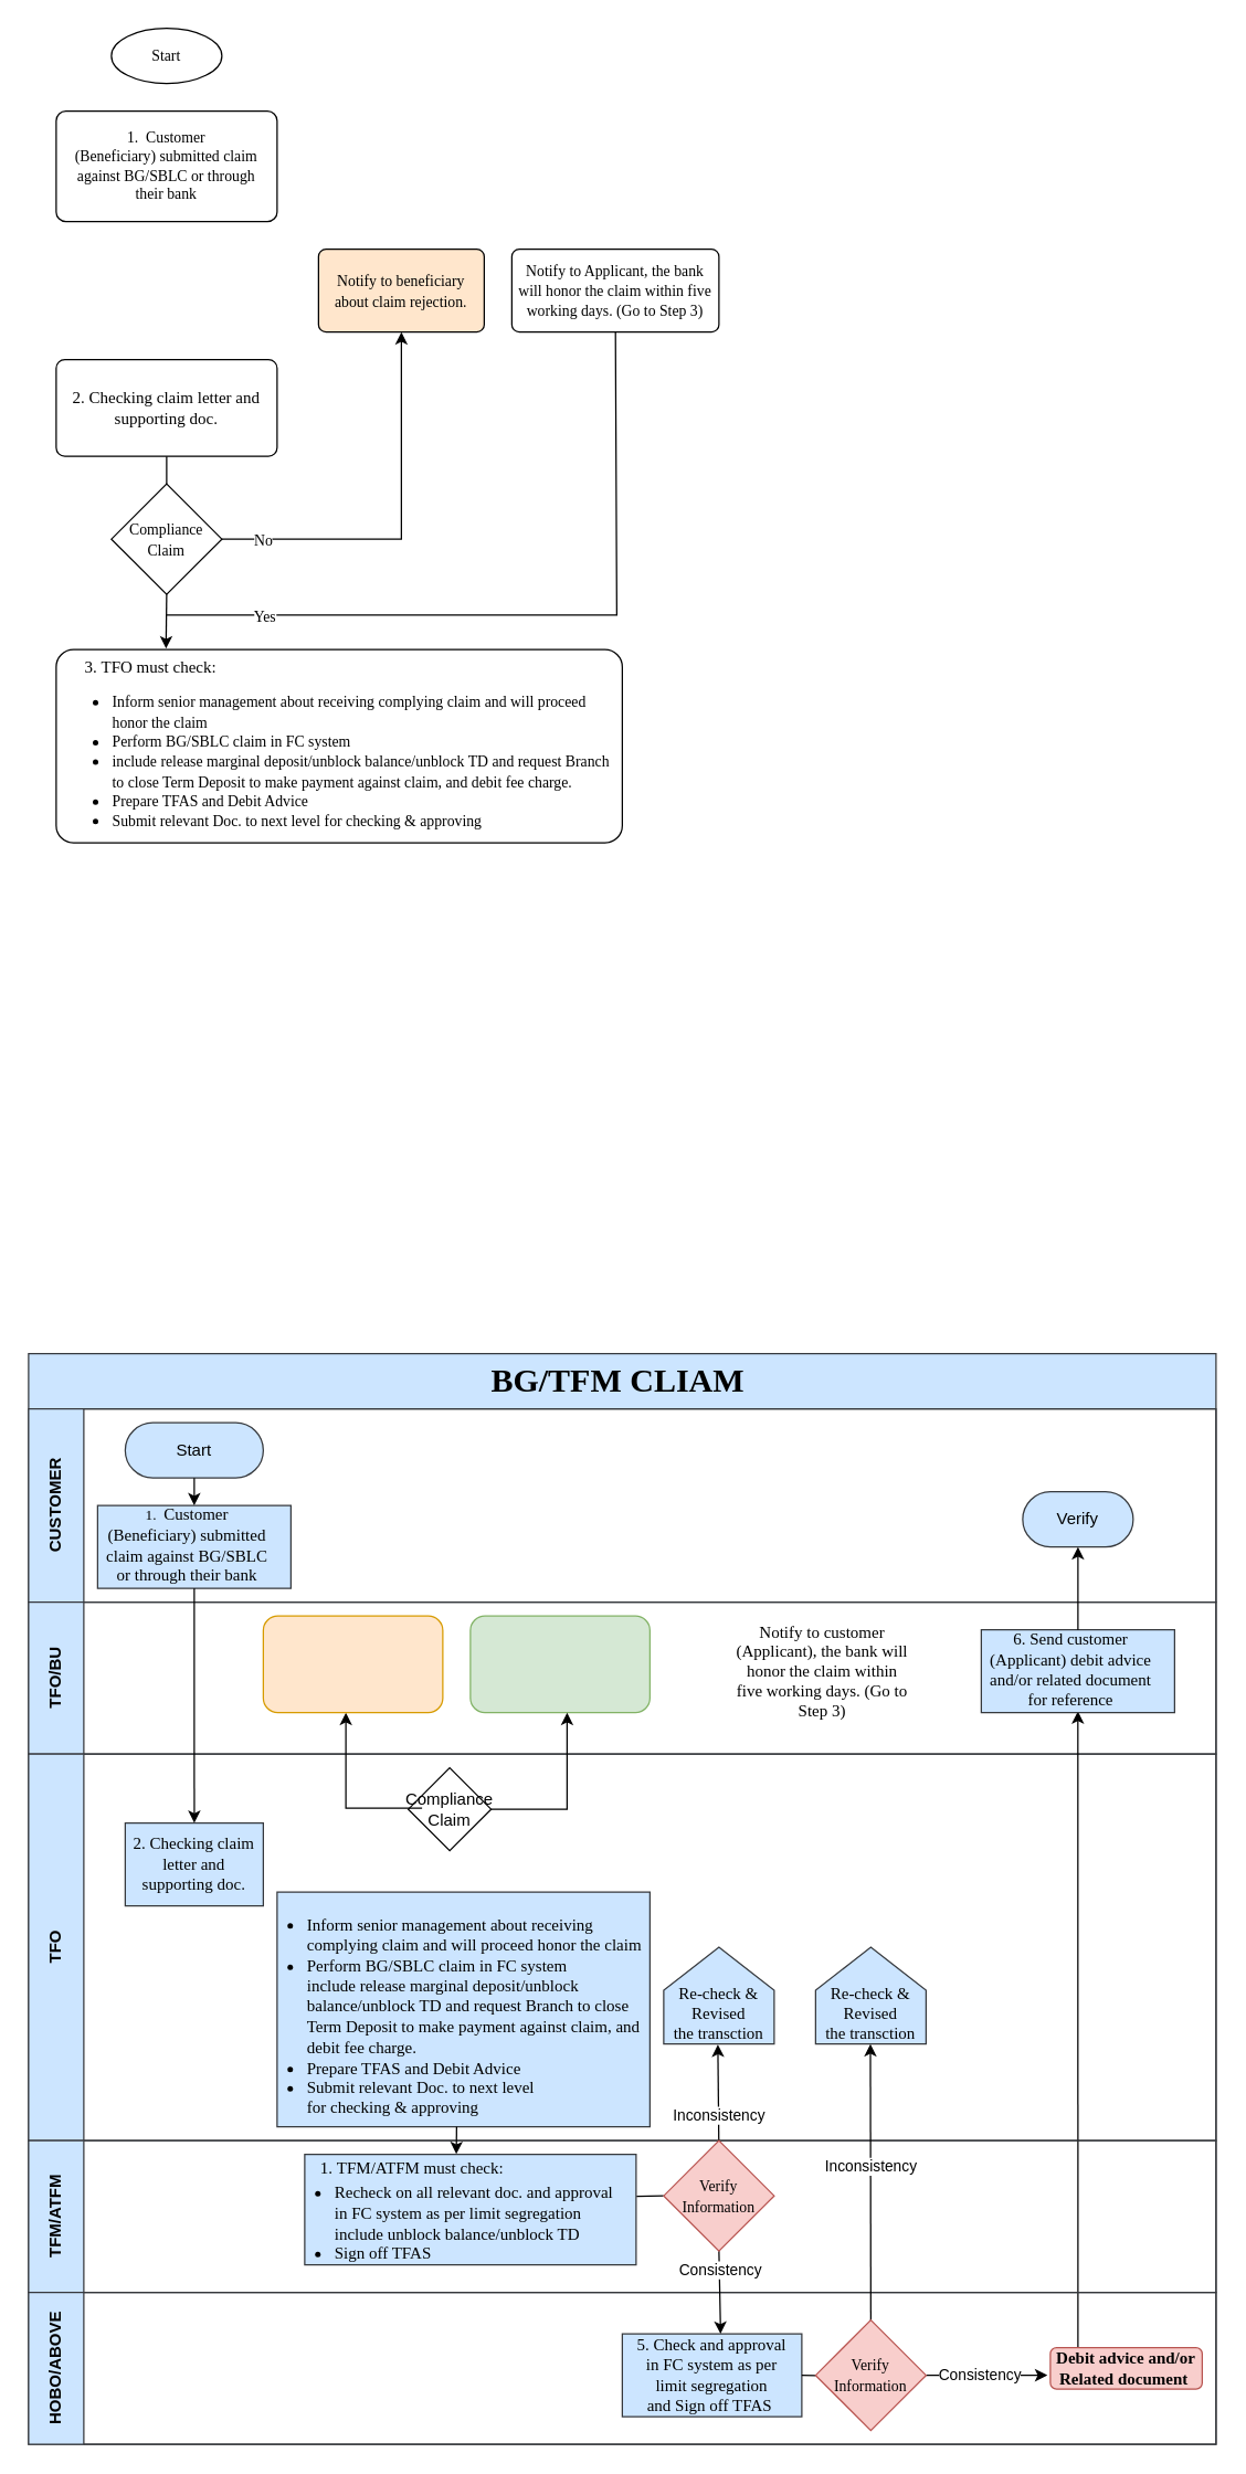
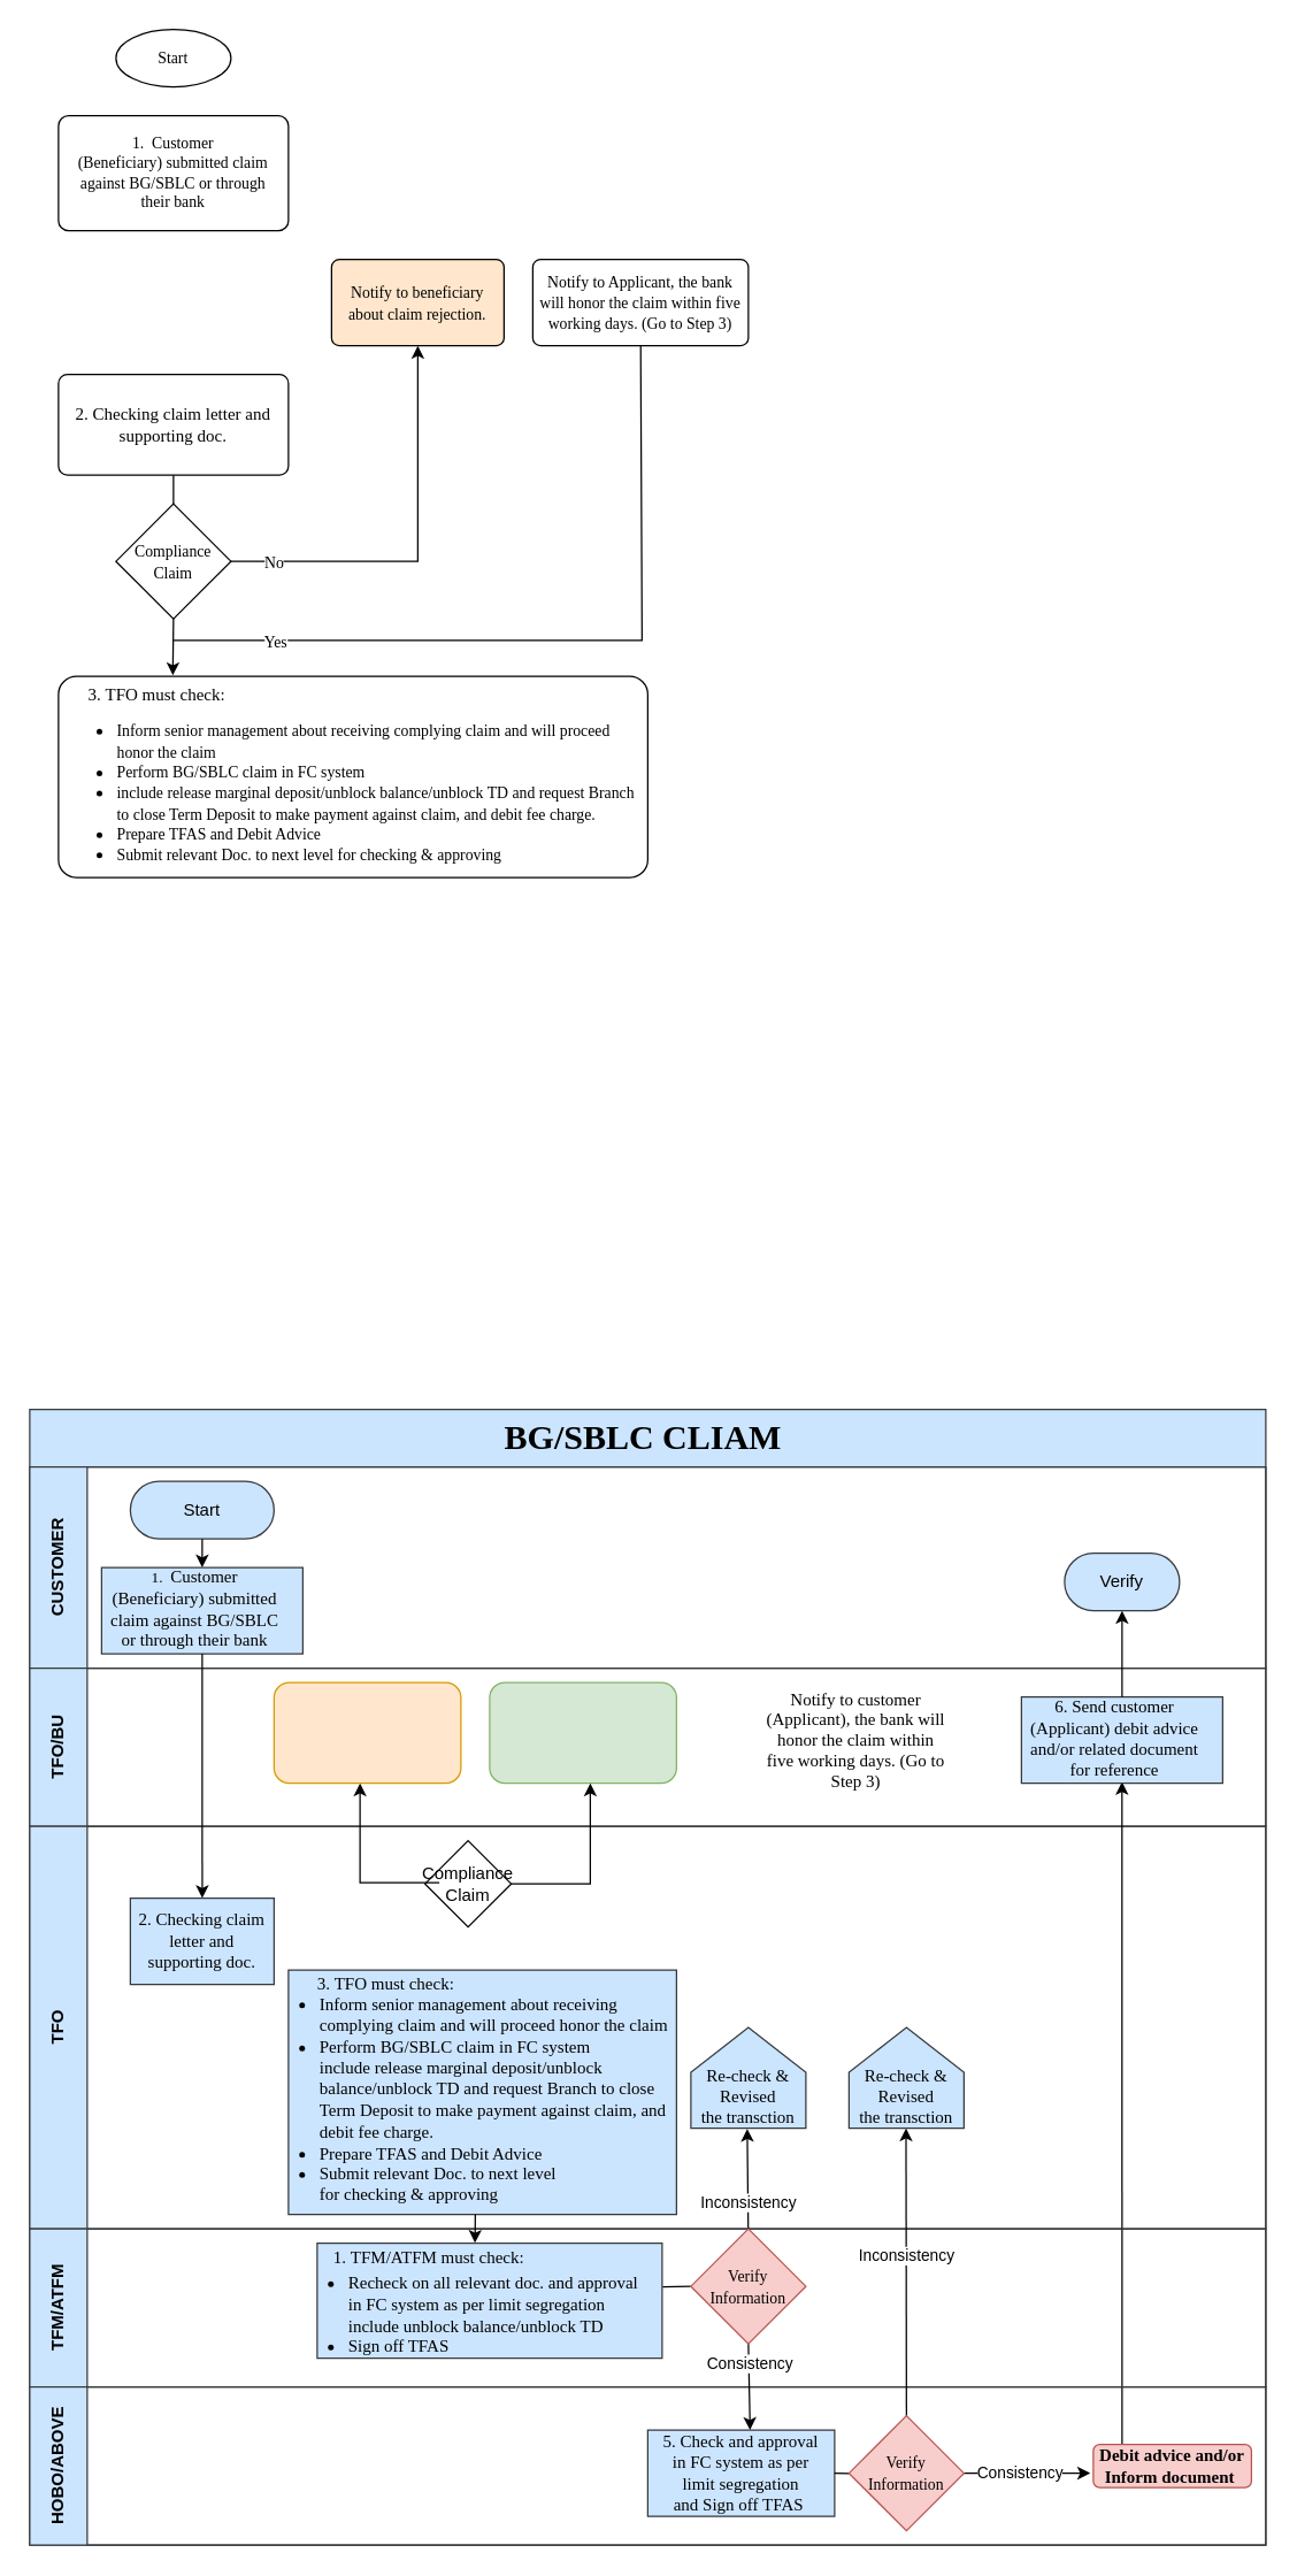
- <mxCell id="2" value="&lt;font style=&quot;font-size: 24px;&quot; face=&quot;Times New Roman&quot;&gt;BG/TFM CLIAM&amp;nbsp;&lt;/font&gt;" style="swimlane;whiteSpace=wrap;html=1;startSize=40;fillColor=#cce5ff;strokeColor=#36393d;fontSize=24;" parent="1" vertex="1"><mxGeometry x="20" y="980" width="860" height="790" as="geometry" /></mxCell>
+ <mxCell id="2" value="&lt;font style=&quot;font-size: 24px;&quot; face=&quot;Times New Roman&quot;&gt;BG/SBLC CLIAM&amp;nbsp;&lt;/font&gt;" style="swimlane;whiteSpace=wrap;html=1;startSize=40;fillColor=#cce5ff;strokeColor=#36393d;fontSize=24;" parent="1" vertex="1"><mxGeometry x="20" y="980" width="860" height="790" as="geometry" /></mxCell>
+ <mxCell id="14" value="&lt;p class=&quot;MsoListParagraph&quot; style=&quot;text-indent:-.25in;mso-list:l0 level1 lfo1&quot;&gt;&lt;span style=&quot;font-family: &amp;quot;Times New Roman&amp;quot;;&quot;&gt;3.&amp;nbsp;TFO must check:&lt;/span&gt;&lt;br&gt;&lt;/p&gt;" style="text;html=1;align=center;verticalAlign=middle;whiteSpace=wrap;rounded=0;" parent="9" vertex="1"><mxGeometry x="200" y="100" width="120" height="20" as="geometry" /></mxCell>
- <mxCell id="40" value="&lt;p class=&quot;MsoNormal&quot;&gt;&lt;span style=&quot;line-height: 115%;&quot;&gt;&lt;font face=&quot;Times New Roman&quot; style=&quot;font-size: 12px;&quot;&gt;Debit advice and/or Related document&amp;nbsp;&lt;/font&gt;&lt;/span&gt;&lt;br&gt;&lt;/p&gt;" style="text;html=1;align=center;verticalAlign=middle;whiteSpace=wrap;rounded=0;fontStyle=1" parent="28" vertex="1"><mxGeometry x="740" y="50" width="110" height="10" as="geometry" /></mxCell>
+ <mxCell id="40" value="&lt;p class=&quot;MsoNormal&quot;&gt;&lt;span style=&quot;line-height: 115%;&quot;&gt;&lt;font face=&quot;Times New Roman&quot; style=&quot;font-size: 12px;&quot;&gt;Debit advice and/or Inform document&amp;nbsp;&lt;/font&gt;&lt;/span&gt;&lt;br&gt;&lt;/p&gt;" style="text;html=1;align=center;verticalAlign=middle;whiteSpace=wrap;rounded=0;fontStyle=1" parent="28" vertex="1"><mxGeometry x="740" y="50" width="110" height="10" as="geometry" /></mxCell>
